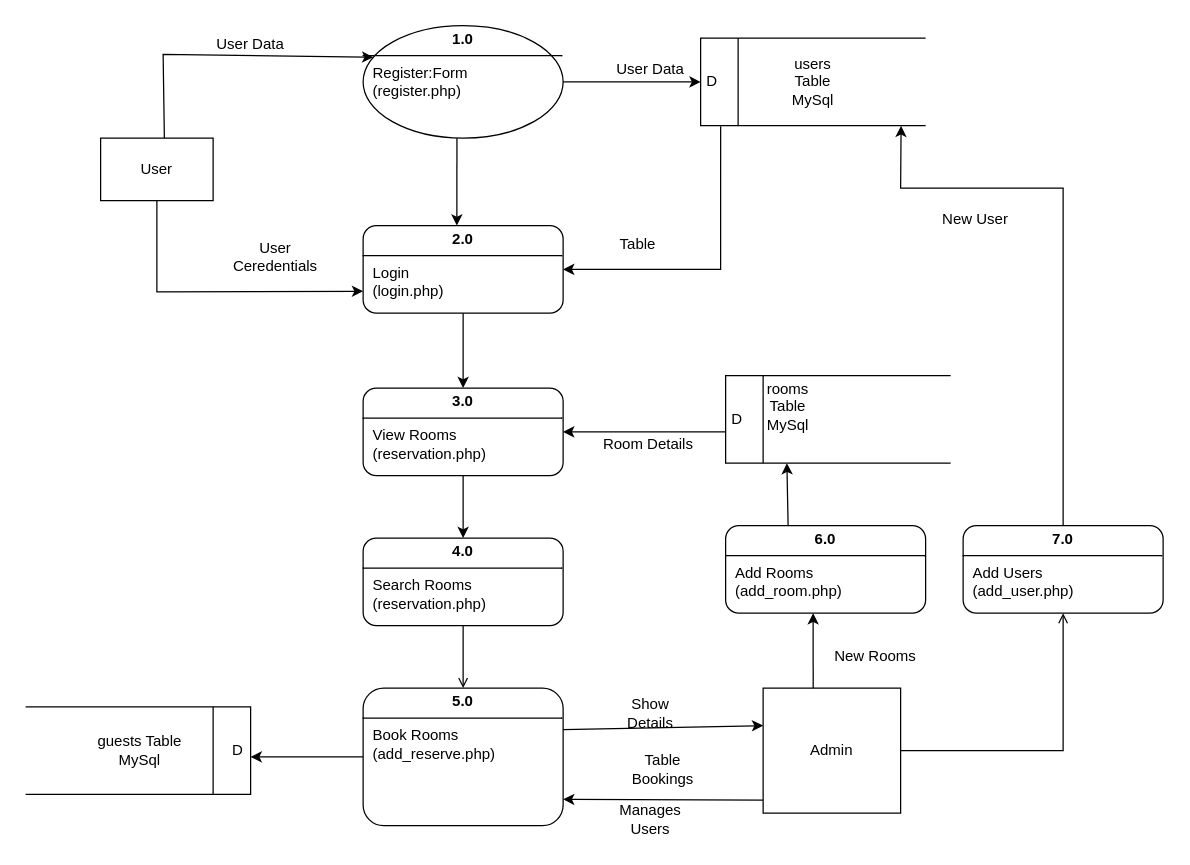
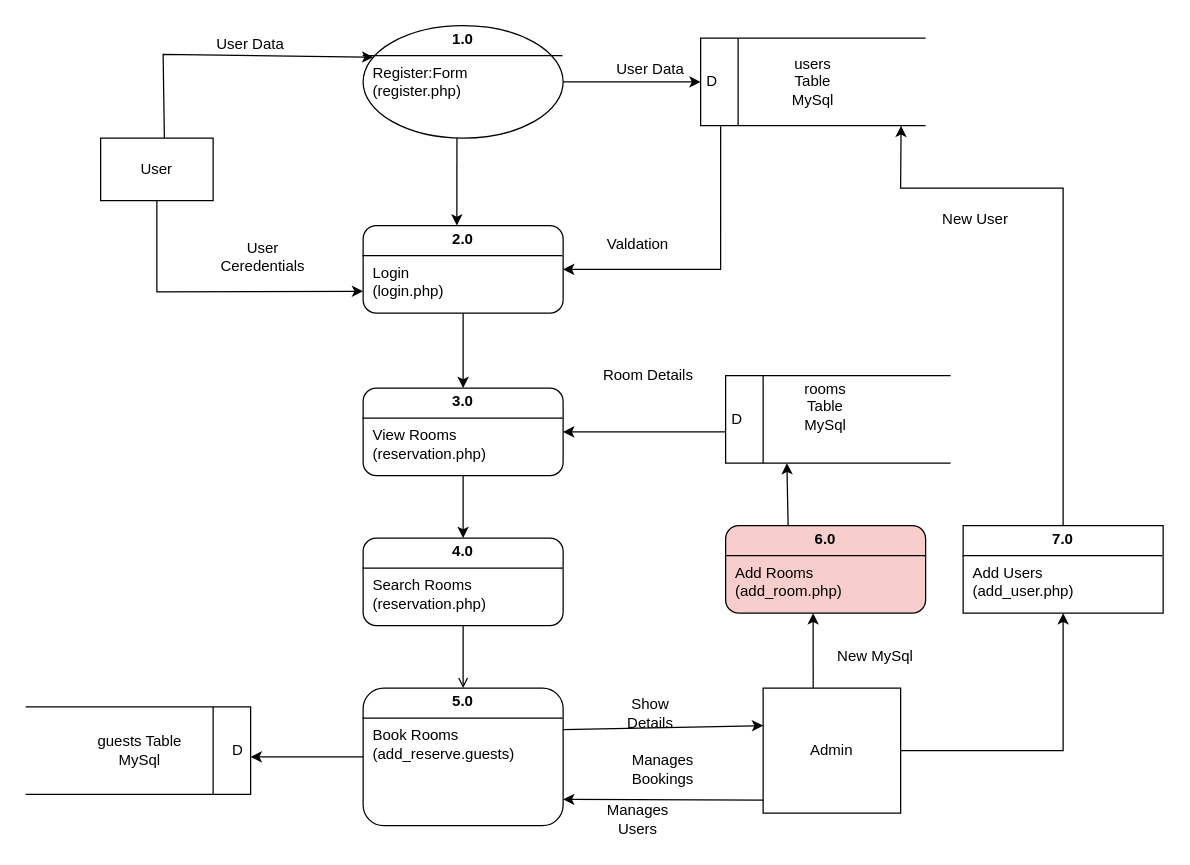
- <mxCell id="10" value="Table" style="text;html=1;align=center;verticalAlign=middle;whiteSpace=wrap;rounded=0;" parent="1" vertex="1"><mxGeometry x="480" y="180" width="60" height="30" as="geometry" /></mxCell>
+ <mxCell id="10" value="Valdation" style="text;html=1;align=center;verticalAlign=middle;whiteSpace=wrap;rounded=0;" parent="1" vertex="1"><mxGeometry x="480" y="180" width="60" height="30" as="geometry" /></mxCell>
- <mxCell id="9" value="User Ceredentials" style="text;html=1;align=center;verticalAlign=middle;whiteSpace=wrap;rounded=0;" parent="1" vertex="1"><mxGeometry x="190" y="190" width="60" height="30" as="geometry" /></mxCell>
+ <mxCell id="9" value="User Ceredentials" style="text;html=1;align=center;verticalAlign=middle;whiteSpace=wrap;rounded=0;" parent="1" vertex="1"><mxGeometry x="180" y="190" width="60" height="30" as="geometry" /></mxCell>
- <mxCell id="40" value="rooms Table&lt;div&gt;MySql&lt;/div&gt;" style="text;html=1;align=center;verticalAlign=middle;whiteSpace=wrap;rounded=0;" vertex="1" parent="1"><mxGeometry x="600" y="310" width="60" height="30" as="geometry" /></mxCell>
+ <mxCell id="40" value="rooms Table&lt;div&gt;MySql&lt;/div&gt;" style="text;html=1;align=center;verticalAlign=middle;whiteSpace=wrap;rounded=0;" vertex="1" parent="1"><mxGeometry x="630" y="310" width="60" height="30" as="geometry" /></mxCell>
- <mxCell id="30" value="Room Details&amp;nbsp;" style="text;html=1;align=center;verticalAlign=middle;whiteSpace=wrap;rounded=0;" parent="1" vertex="1"><mxGeometry x="475" y="340" width="90" height="30" as="geometry" /></mxCell>
+ <mxCell id="30" value="Room Details&amp;nbsp;" style="text;html=1;align=center;verticalAlign=middle;whiteSpace=wrap;rounded=0;" parent="1" vertex="1"><mxGeometry x="475" y="285" width="90" height="30" as="geometry" /></mxCell>
- <mxCell id="24" value="&lt;p style=&quot;margin: 4px 0px 0px; text-align: center;&quot;&gt;&lt;b style=&quot;&quot;&gt;6.0&lt;/b&gt;&lt;/p&gt;&lt;hr size=&quot;1&quot; style=&quot;border-style:solid;&quot;&gt;&lt;p style=&quot;margin:0px;margin-left:8px;&quot;&gt;Add Rooms&lt;/p&gt;&lt;p style=&quot;margin:0px;margin-left:8px;&quot;&gt;(add_room.php)&lt;/p&gt;" style="verticalAlign=top;align=left;overflow=fill;html=1;whiteSpace=wrap;rounded=1;" parent="1" vertex="1"><mxGeometry x="580" y="420" width="160" height="70" as="geometry" /></mxCell>
+ <mxCell id="24" value="&lt;p style=&quot;margin: 4px 0px 0px; text-align: center;&quot;&gt;&lt;b style=&quot;&quot;&gt;6.0&lt;/b&gt;&lt;/p&gt;&lt;hr size=&quot;1&quot; style=&quot;border-style:solid;&quot;&gt;&lt;p style=&quot;margin:0px;margin-left:8px;&quot;&gt;Add Rooms&lt;/p&gt;&lt;p style=&quot;margin:0px;margin-left:8px;&quot;&gt;(add_room.php)&lt;/p&gt;" style="verticalAlign=top;align=left;overflow=fill;html=1;whiteSpace=wrap;rounded=1;fillColor=#f8cecc;" parent="1" vertex="1"><mxGeometry x="580" y="420" width="160" height="70" as="geometry" /></mxCell>
- <mxCell id="33" value="&lt;p style=&quot;margin: 4px 0px 0px; text-align: center;&quot;&gt;&lt;b style=&quot;&quot;&gt;7.0&lt;/b&gt;&lt;/p&gt;&lt;hr size=&quot;1&quot; style=&quot;border-style:solid;&quot;&gt;&lt;p style=&quot;margin:0px;margin-left:8px;&quot;&gt;Add Users&lt;/p&gt;&lt;p style=&quot;margin:0px;margin-left:8px;&quot;&gt;(add_user.php)&lt;/p&gt;" style="verticalAlign=top;align=left;overflow=fill;html=1;whiteSpace=wrap;rounded=1;" parent="1" vertex="1"><mxGeometry x="770" y="420" width="160" height="70" as="geometry" /></mxCell>
+ <mxCell id="33" value="&lt;p style=&quot;margin: 4px 0px 0px; text-align: center;&quot;&gt;&lt;b style=&quot;&quot;&gt;7.0&lt;/b&gt;&lt;/p&gt;&lt;hr size=&quot;1&quot; style=&quot;border-style:solid;&quot;&gt;&lt;p style=&quot;margin:0px;margin-left:8px;&quot;&gt;Add Users&lt;/p&gt;&lt;p style=&quot;margin:0px;margin-left:8px;&quot;&gt;(add_user.php)&lt;/p&gt;" style="verticalAlign=top;align=left;overflow=fill;html=1;whiteSpace=wrap;rounded=0;" parent="1" vertex="1"><mxGeometry x="770" y="420" width="160" height="70" as="geometry" /></mxCell>
- <mxCell id="34" value="" style="endArrow=open;html=1;rounded=0;exitX=1;exitY=0.5;exitDx=0;exitDy=0;entryX=0.5;entryY=1;entryDx=0;entryDy=0;" parent="1" source="7" target="33" edge="1"><mxGeometry width="50" height="50" relative="1" as="geometry"><mxPoint x="660" y="560" as="sourcePoint" /><mxPoint x="660" y="500" as="targetPoint" /><Array as="points"><mxPoint x="850" y="600" /></Array></mxGeometry></mxCell>
+ <mxCell id="34" value="" style="endArrow=classic;html=1;rounded=0;exitX=1;exitY=0.5;exitDx=0;exitDy=0;entryX=0.5;entryY=1;entryDx=0;entryDy=0;" parent="1" source="7" target="33" edge="1"><mxGeometry width="50" height="50" relative="1" as="geometry"><mxPoint x="660" y="560" as="sourcePoint" /><mxPoint x="660" y="500" as="targetPoint" /><Array as="points"><mxPoint x="850" y="600" /></Array></mxGeometry></mxCell>
- <mxCell id="29" value="New Rooms" style="text;html=1;align=center;verticalAlign=middle;whiteSpace=wrap;rounded=0;" parent="1" vertex="1"><mxGeometry x="660" y="510" width="80" height="30" as="geometry" /></mxCell>
+ <mxCell id="29" value="New MySql" style="text;html=1;align=center;verticalAlign=middle;whiteSpace=wrap;rounded=0;" parent="1" vertex="1"><mxGeometry x="660" y="510" width="80" height="30" as="geometry" /></mxCell>
- <mxCell id="6" value="&lt;p style=&quot;margin: 4px 0px 0px; text-align: center;&quot;&gt;&lt;b style=&quot;&quot;&gt;5.0&lt;/b&gt;&lt;/p&gt;&lt;hr size=&quot;1&quot; style=&quot;border-style:solid;&quot;&gt;&lt;p style=&quot;margin:0px;margin-left:8px;&quot;&gt;Book Rooms&lt;/p&gt;&lt;p style=&quot;margin:0px;margin-left:8px;&quot;&gt;(add_reserve.php)&lt;/p&gt;" style="verticalAlign=top;align=left;overflow=fill;html=1;whiteSpace=wrap;rounded=1;" parent="1" vertex="1"><mxGeometry x="290" y="550" width="160" height="110" as="geometry" /></mxCell>
+ <mxCell id="6" value="&lt;p style=&quot;margin: 4px 0px 0px; text-align: center;&quot;&gt;&lt;b style=&quot;&quot;&gt;5.0&lt;/b&gt;&lt;/p&gt;&lt;hr size=&quot;1&quot; style=&quot;border-style:solid;&quot;&gt;&lt;p style=&quot;margin:0px;margin-left:8px;&quot;&gt;Book Rooms&lt;/p&gt;&lt;p style=&quot;margin:0px;margin-left:8px;&quot;&gt;(add_reserve.guests)&lt;/p&gt;" style="verticalAlign=top;align=left;overflow=fill;html=1;whiteSpace=wrap;rounded=1;" parent="1" vertex="1"><mxGeometry x="290" y="550" width="160" height="110" as="geometry" /></mxCell>
- <mxCell id="13" value="Table Bookings" style="text;html=1;align=center;verticalAlign=middle;whiteSpace=wrap;rounded=0;" parent="1" vertex="1"><mxGeometry x="500" y="600" width="60" height="30" as="geometry" /></mxCell>
+ <mxCell id="13" value="Manages Bookings" style="text;html=1;align=center;verticalAlign=middle;whiteSpace=wrap;rounded=0;" parent="1" vertex="1"><mxGeometry x="500" y="600" width="60" height="30" as="geometry" /></mxCell>
- <mxCell id="14" value="Manages Users" style="text;html=1;align=center;verticalAlign=middle;whiteSpace=wrap;rounded=0;" parent="1" vertex="1"><mxGeometry x="490" y="640" width="60" height="30" as="geometry" /></mxCell>
+ <mxCell id="14" value="Manages Users" style="text;html=1;align=center;verticalAlign=middle;whiteSpace=wrap;rounded=0;" parent="1" vertex="1"><mxGeometry x="480" y="640" width="60" height="30" as="geometry" /></mxCell>
